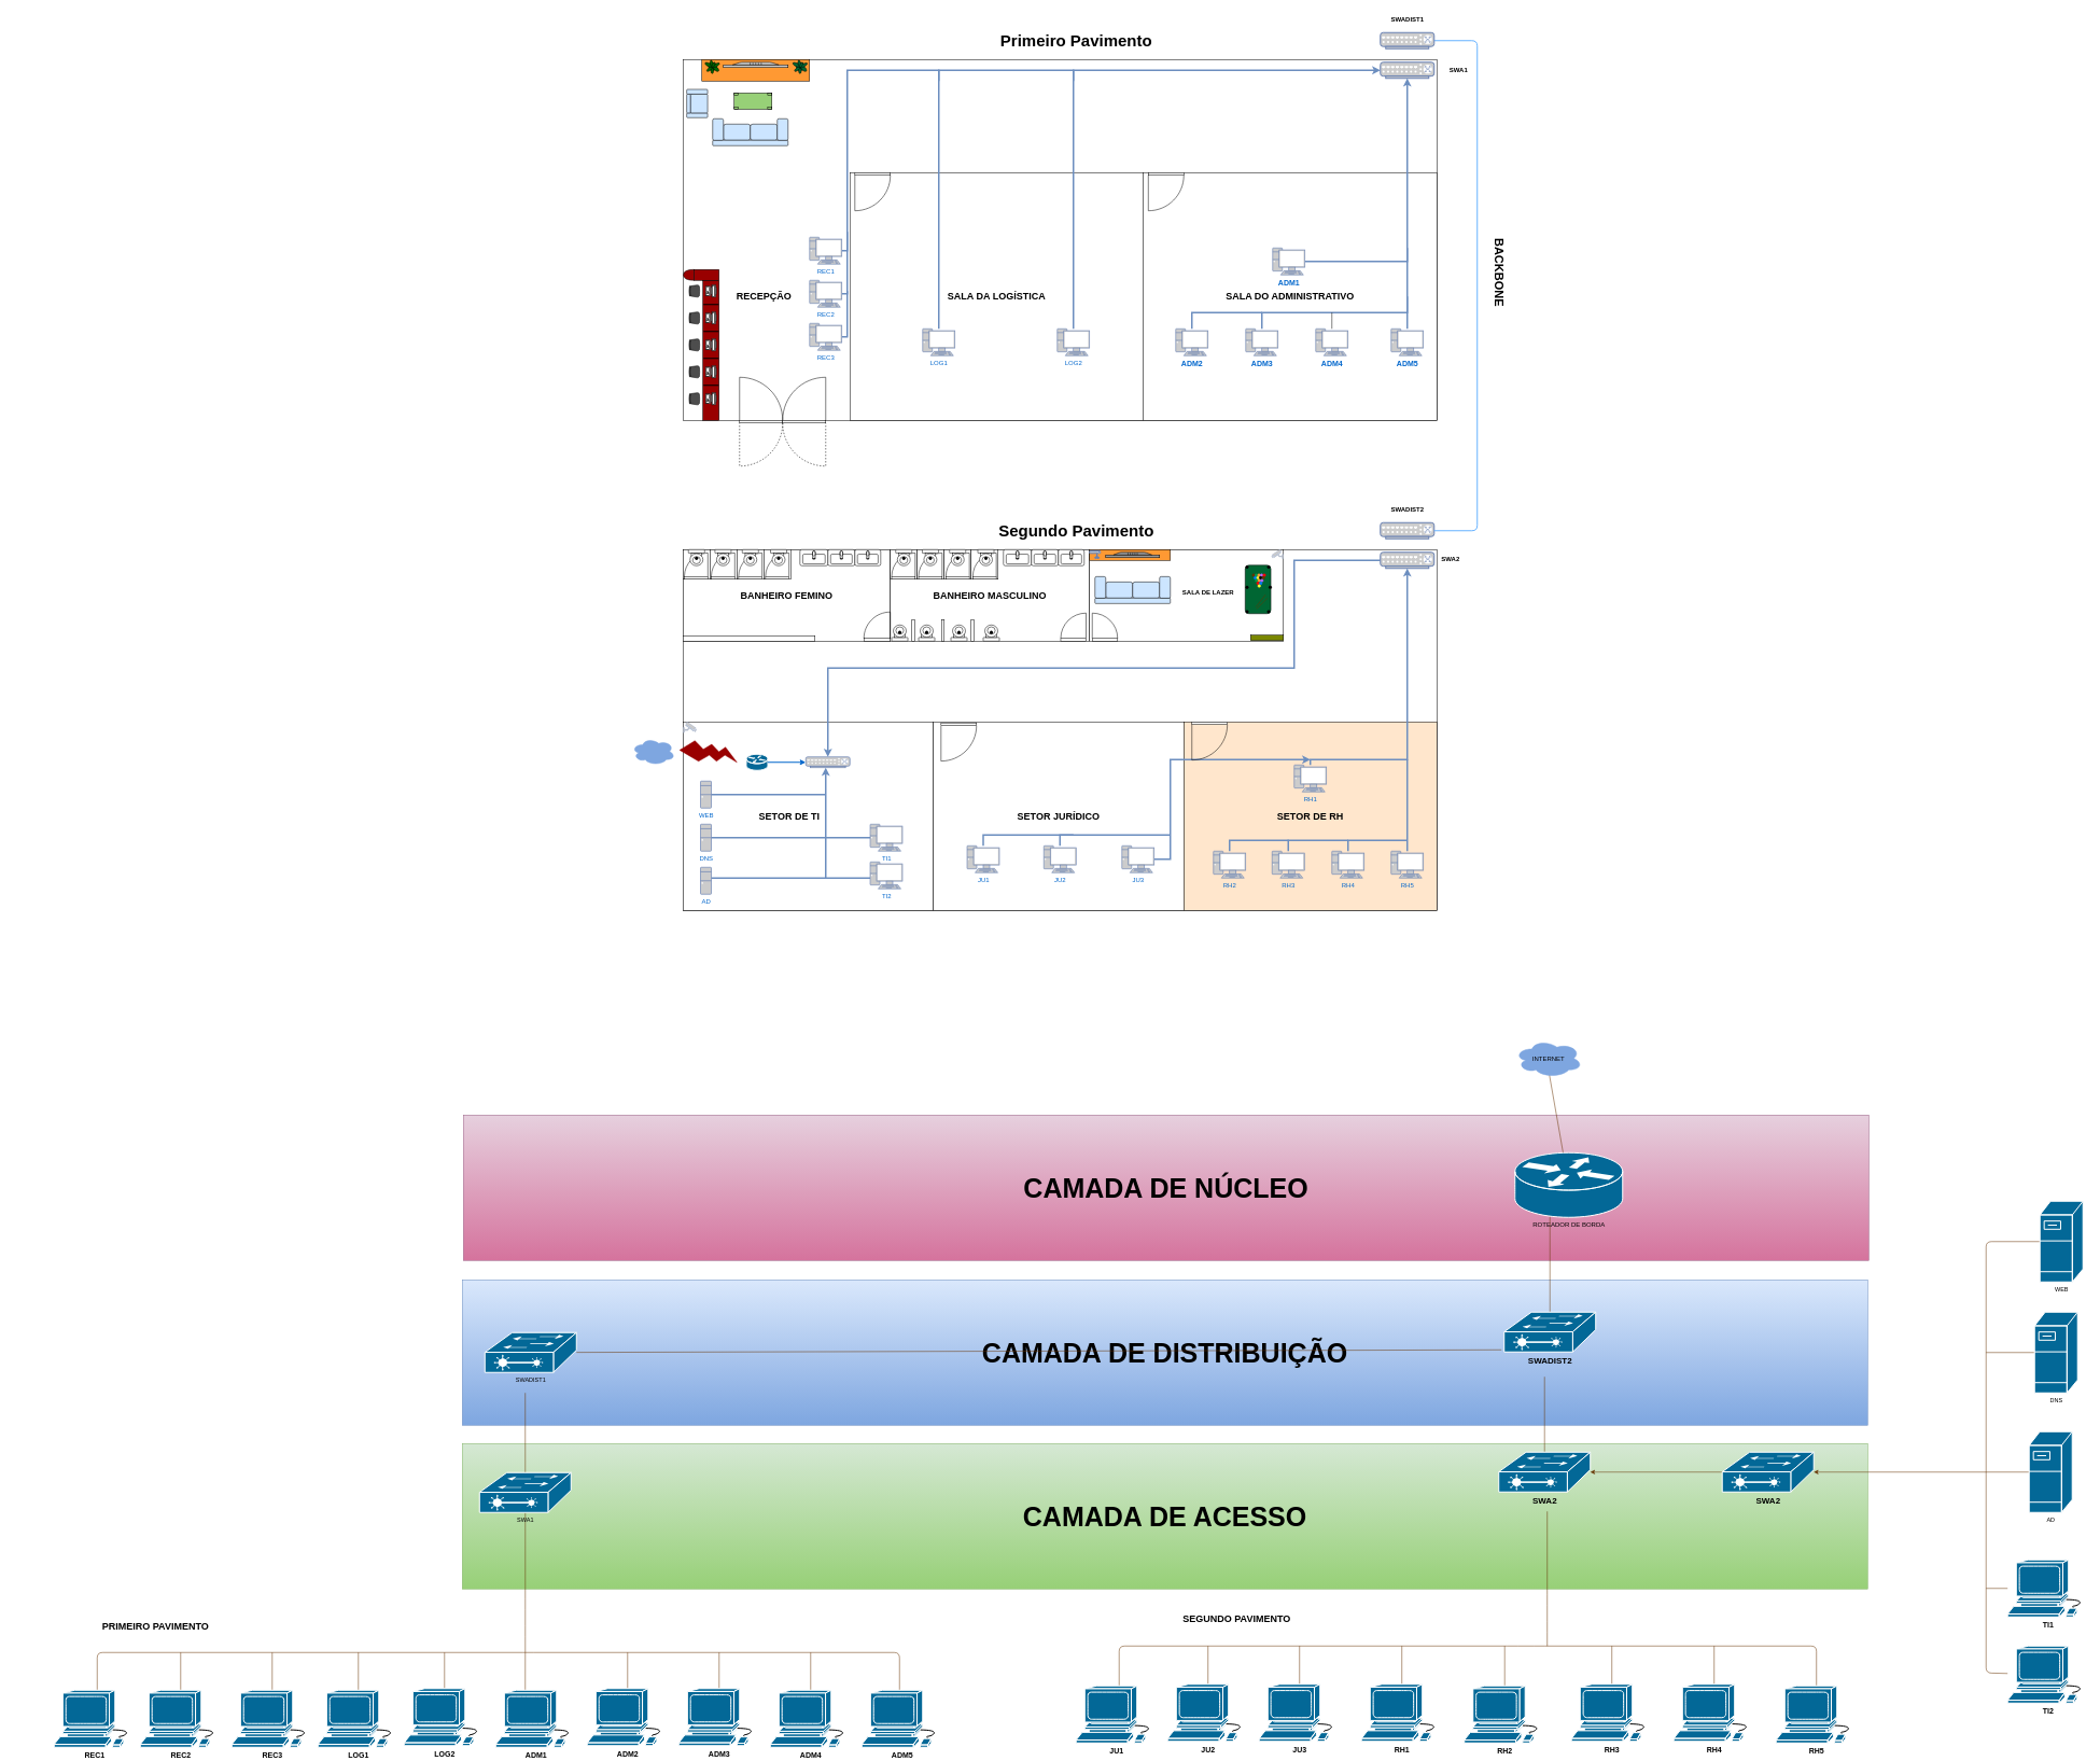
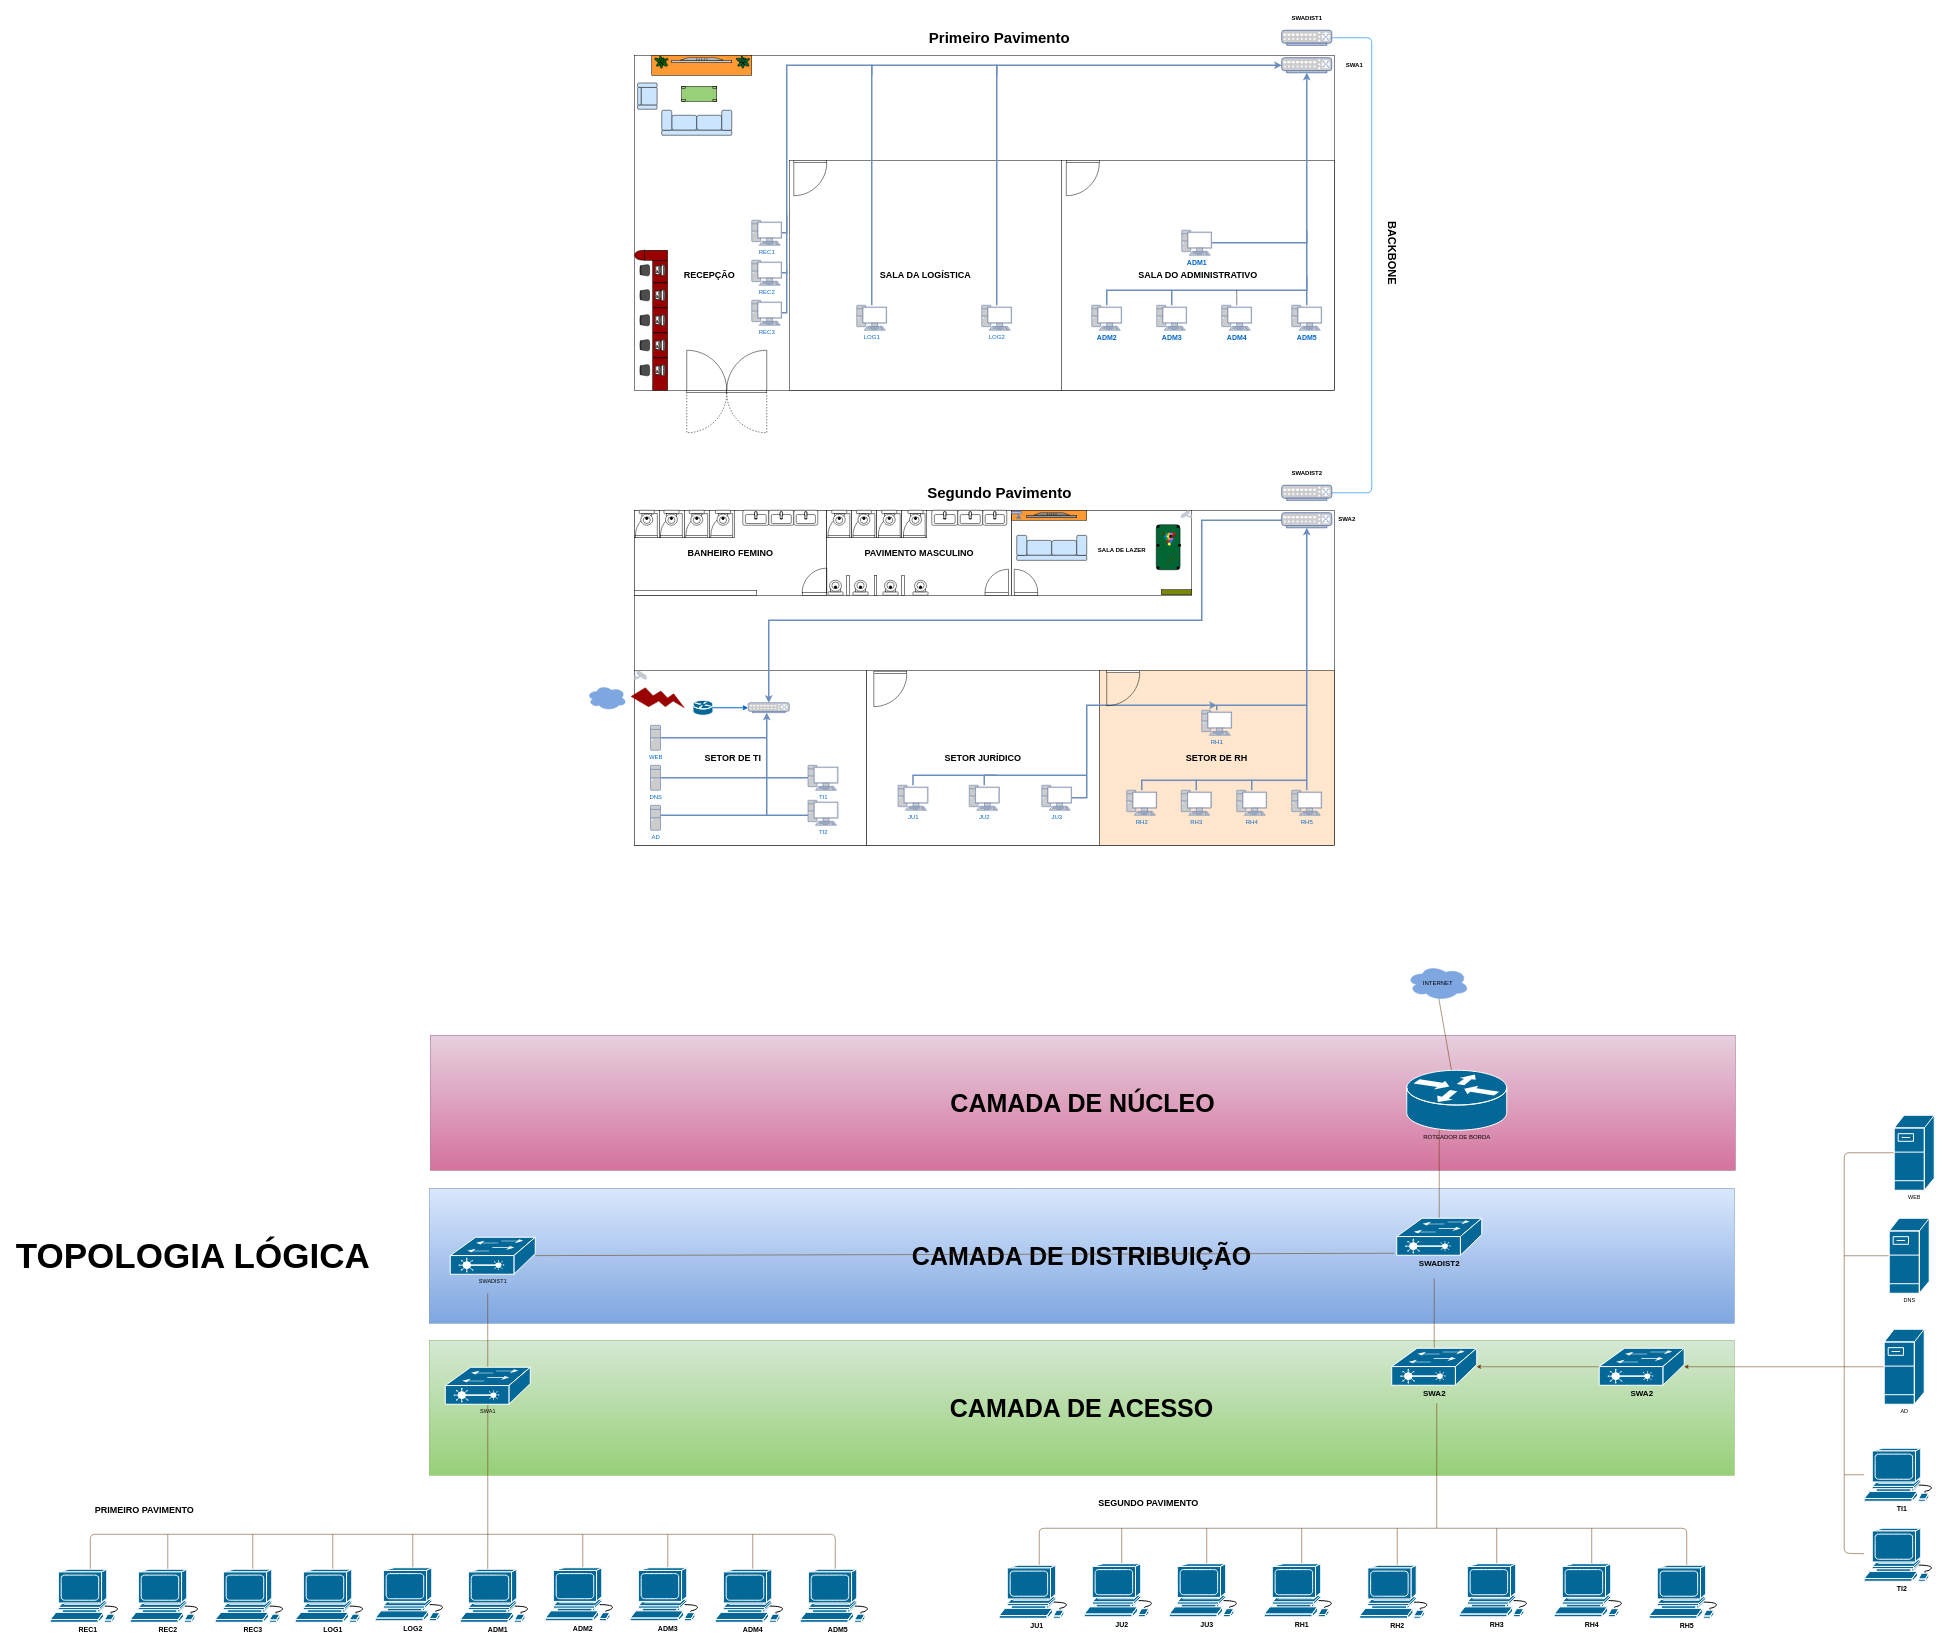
- <mxCell id="17" value="BANHEIRO MASCULINO" style="rounded=0;whiteSpace=wrap;html=1;fontStyle=1;fontSize=18;" vertex="1" parent="1"><mxGeometry x="1653" y="1020" width="370" height="170" as="geometry" /></mxCell>
+ <mxCell id="17" value="PAVIMENTO MASCULINO" style="rounded=0;whiteSpace=wrap;html=1;fontStyle=1;fontSize=18;" vertex="1" parent="1"><mxGeometry x="1653" y="1020" width="370" height="170" as="geometry" /></mxCell>
+ <mxCell id="251" value="TOPOLOGIA LÓGICA" style="text;html=1;align=center;verticalAlign=middle;resizable=0;points=[];autosize=1;strokeColor=none;fillColor=none;fontSize=70;fontFamily=Helvetica;fontColor=default;fontStyle=1" vertex="1" parent="1"><mxGeometry x="20.06" y="2461" width="730" height="100" as="geometry" /></mxCell>
